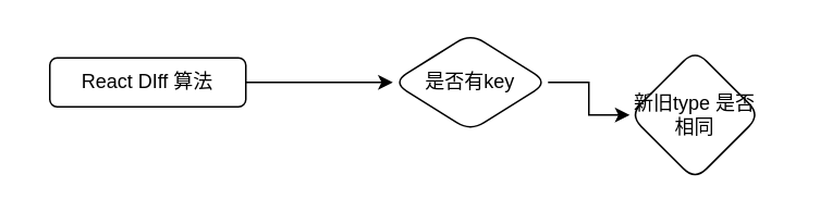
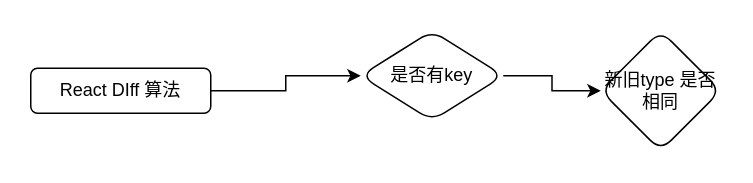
- <mxCell id="3" value="React DIff 算法" style="rounded=1;whiteSpace=wrap;html=1;" parent="1" vertex="1"><mxGeometry x="30" y="35" width="120" height="30" as="geometry" /></mxCell>
+ <mxCell id="3" value="React DIff 算法" style="rounded=1;whiteSpace=wrap;html=1;" parent="1" vertex="1"><mxGeometry x="20" y="45" width="120" height="30" as="geometry" /></mxCell>
- <mxCell id="6" value="新旧type 是否相同" style="rhombus;whiteSpace=wrap;html=1;rounded=1;" vertex="1" parent="1"><mxGeometry x="385" y="30" width="80" height="80" as="geometry" /></mxCell>
+ <mxCell id="6" value="新旧type 是否相同" style="rhombus;whiteSpace=wrap;html=1;rounded=1;" vertex="1" parent="1"><mxGeometry x="400" y="20" width="80" height="80" as="geometry" /></mxCell>
